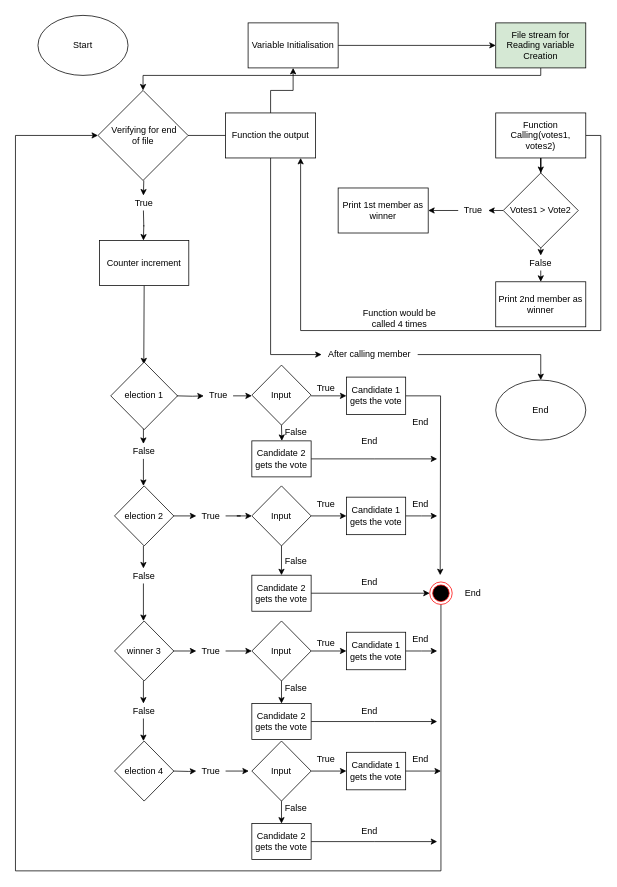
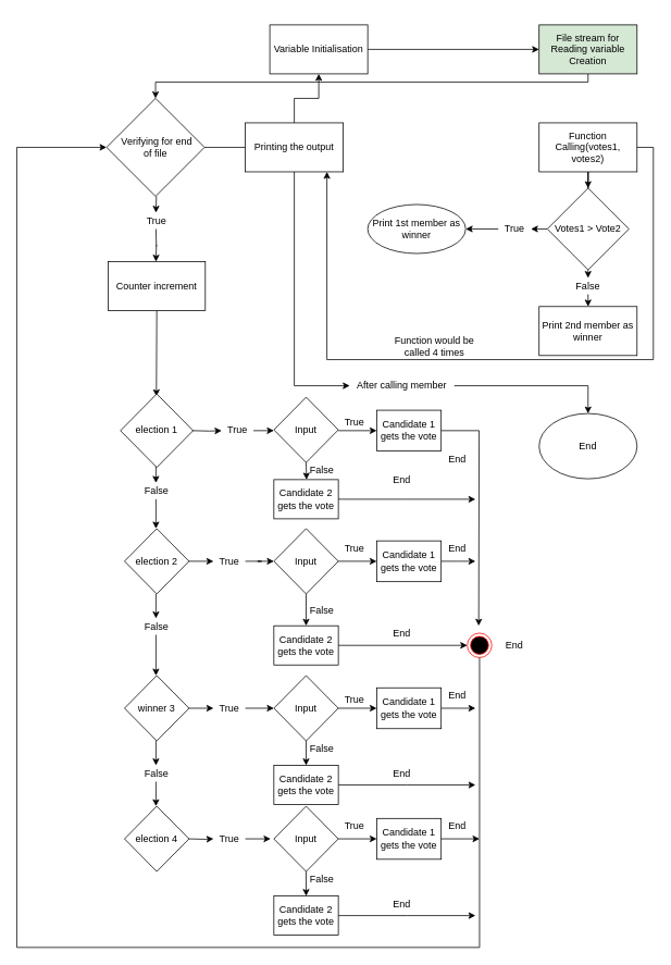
- <mxCell id="2" value="Start" style="ellipse;whiteSpace=wrap;html=1;" vertex="1" parent="1"><mxGeometry x="50" y="20" width="120" height="80" as="geometry" /></mxCell>
- <mxCell id="87" value="Function the output" style="whiteSpace=wrap;html=1;" vertex="1" parent="1"><mxGeometry x="300" y="150" width="120" height="60" as="geometry" /></mxCell>
+ <mxCell id="87" value="Printing the output" style="whiteSpace=wrap;html=1;" vertex="1" parent="1"><mxGeometry x="300" y="150" width="120" height="60" as="geometry" /></mxCell>
- <mxCell id="96" value="Print 1st member as winner" style="whiteSpace=wrap;html=1;" vertex="1" parent="1"><mxGeometry x="450" y="250" width="120" height="60" as="geometry" /></mxCell>
+ <mxCell id="96" value="Print 1st member as winner" style="ellipse;whiteSpace=wrap;html=1;" vertex="1" parent="1"><mxGeometry x="450" y="250" width="120" height="60" as="geometry" /></mxCell>
